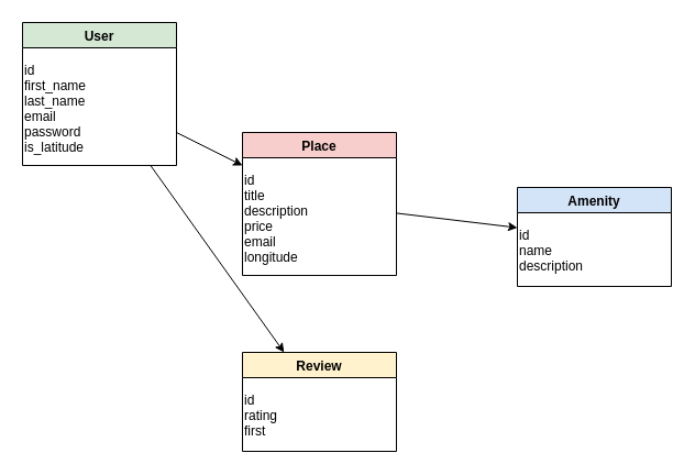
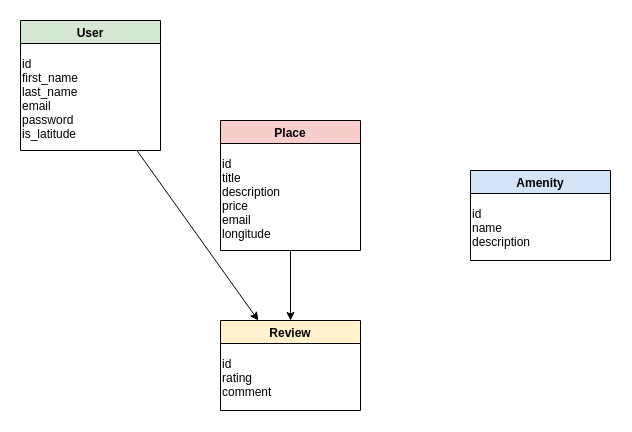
- <mxCell id="10" edge="1" parent="1" source="2" target="4"><mxGeometry relative="1" as="geometry" /></mxCell>
- <mxCell id="13" edge="1" parent="1" source="4" target="8"><mxGeometry relative="1" as="geometry" /></mxCell>
+ <mxCell id="12" edge="1" parent="1" source="4" target="6"><mxGeometry relative="1" as="geometry" /></mxCell>
- <mxCell id="7" value="id&#10;rating&#10;first" style="text;fontSize=12;" vertex="1" parent="6"><mxGeometry y="30" width="140" height="60" as="geometry" /></mxCell>
+ <mxCell id="7" value="id&#10;rating&#10;comment" style="text;fontSize=12;" vertex="1" parent="6"><mxGeometry y="30" width="140" height="60" as="geometry" /></mxCell>
